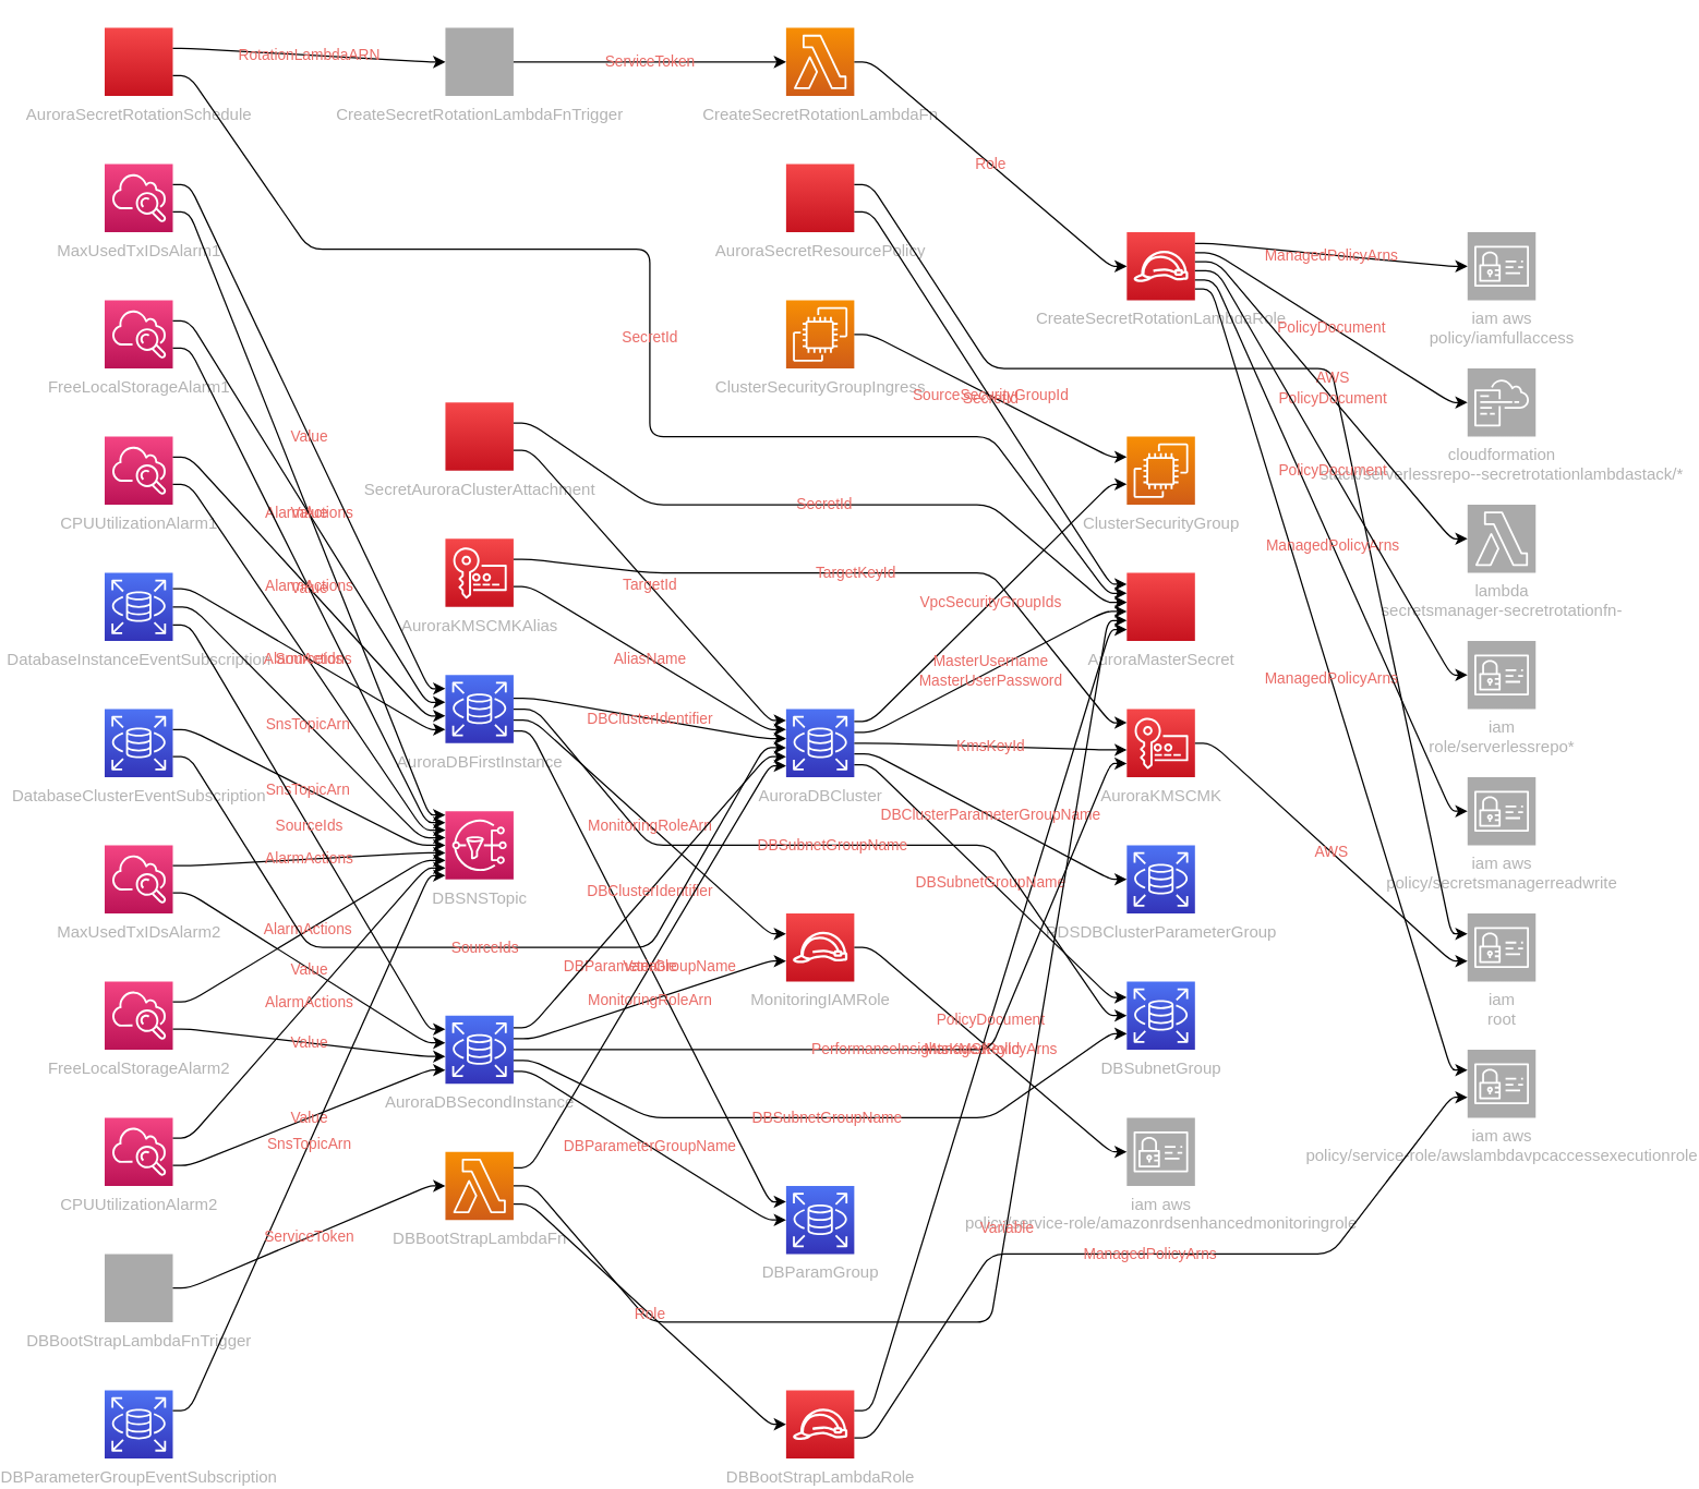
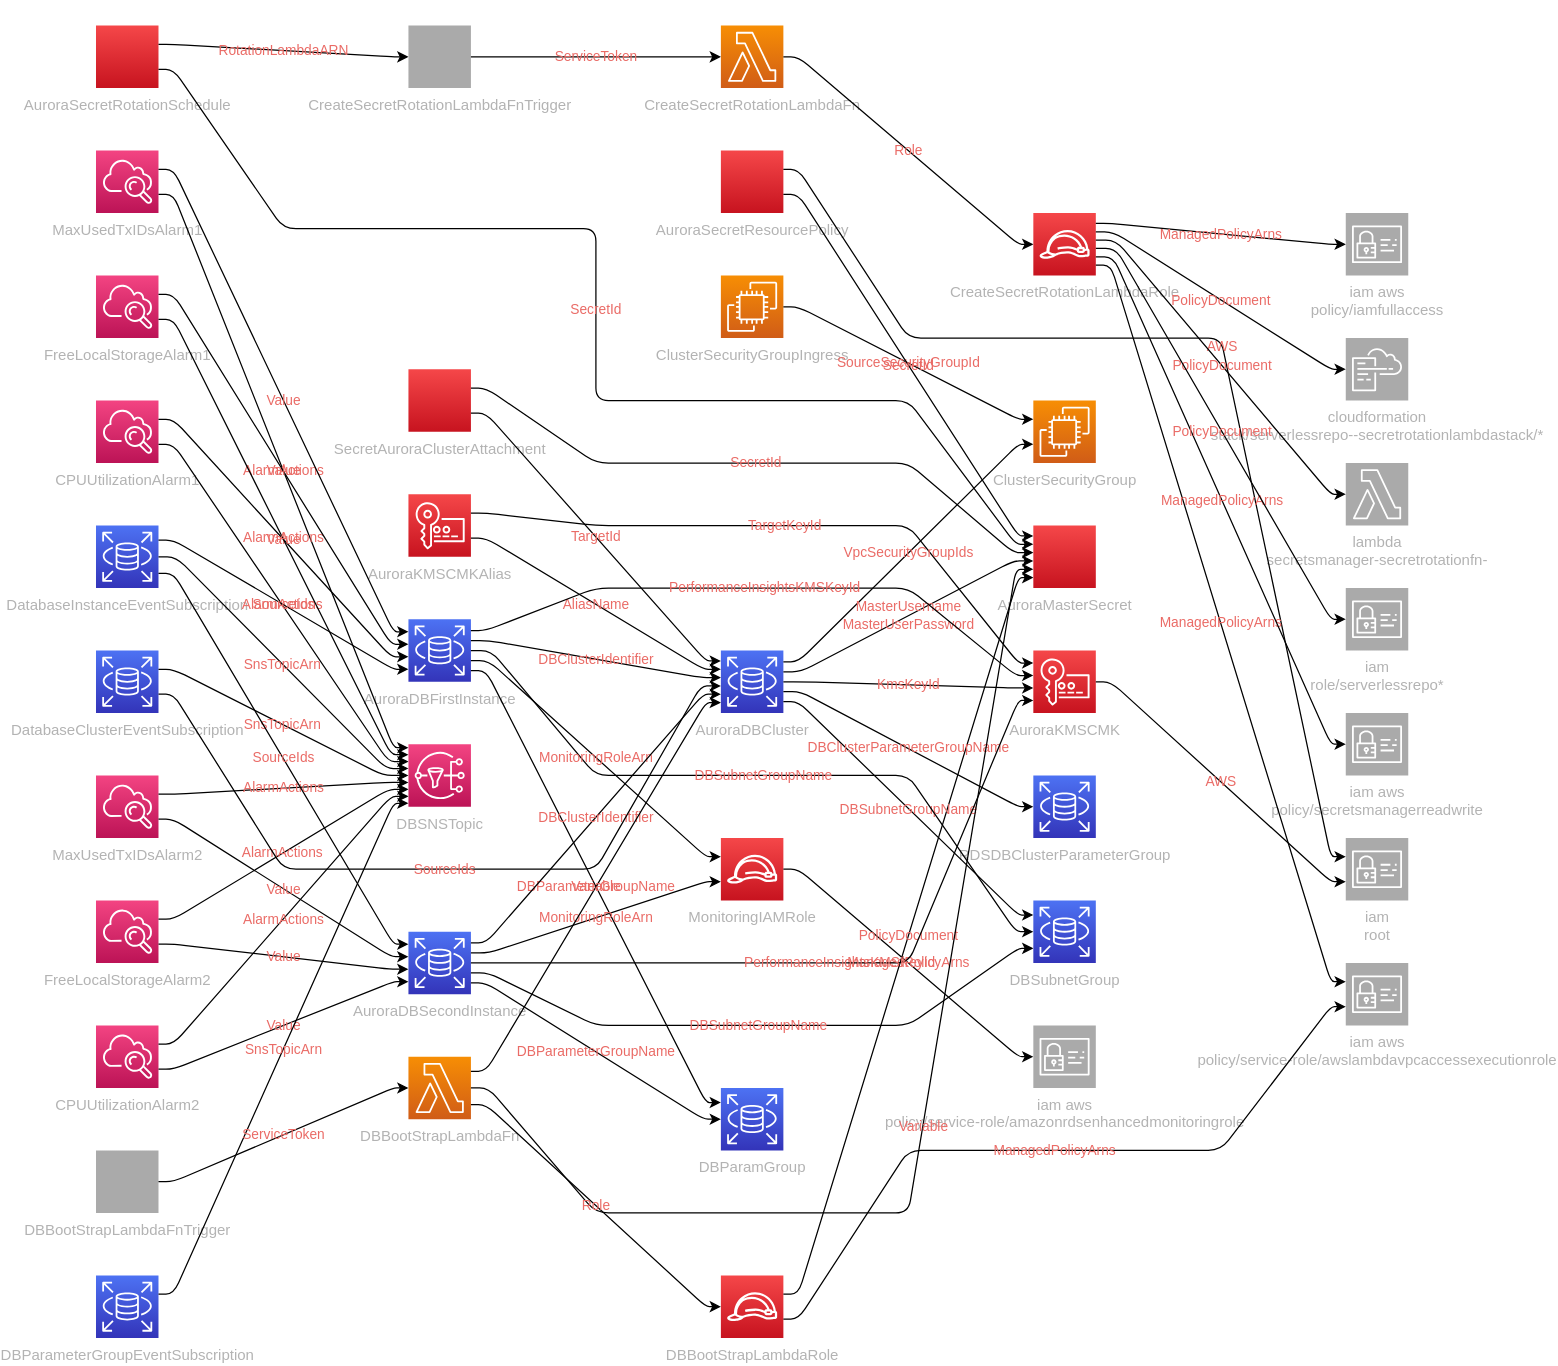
+ <mxCell id="70" value="PerformanceInsightsKMSKeyId" style="edgeStyle=orthogonalEdgeStyle;rounded=1;orthogonalLoop=1;jettySize=auto;html=1;labelBackgroundColor=none;fontColor=#EA6B66;noEdgeStyle=1;orthogonal=1;" edge="1" parent="1" source="20" target="10"><mxGeometry relative="1" as="geometry"><Array as="points"><mxPoint x="332" y="504" /><mxPoint x="420" y="470" /><mxPoint x="670" y="470" /><mxPoint x="756" y="540" /></Array></mxGeometry></mxCell>
